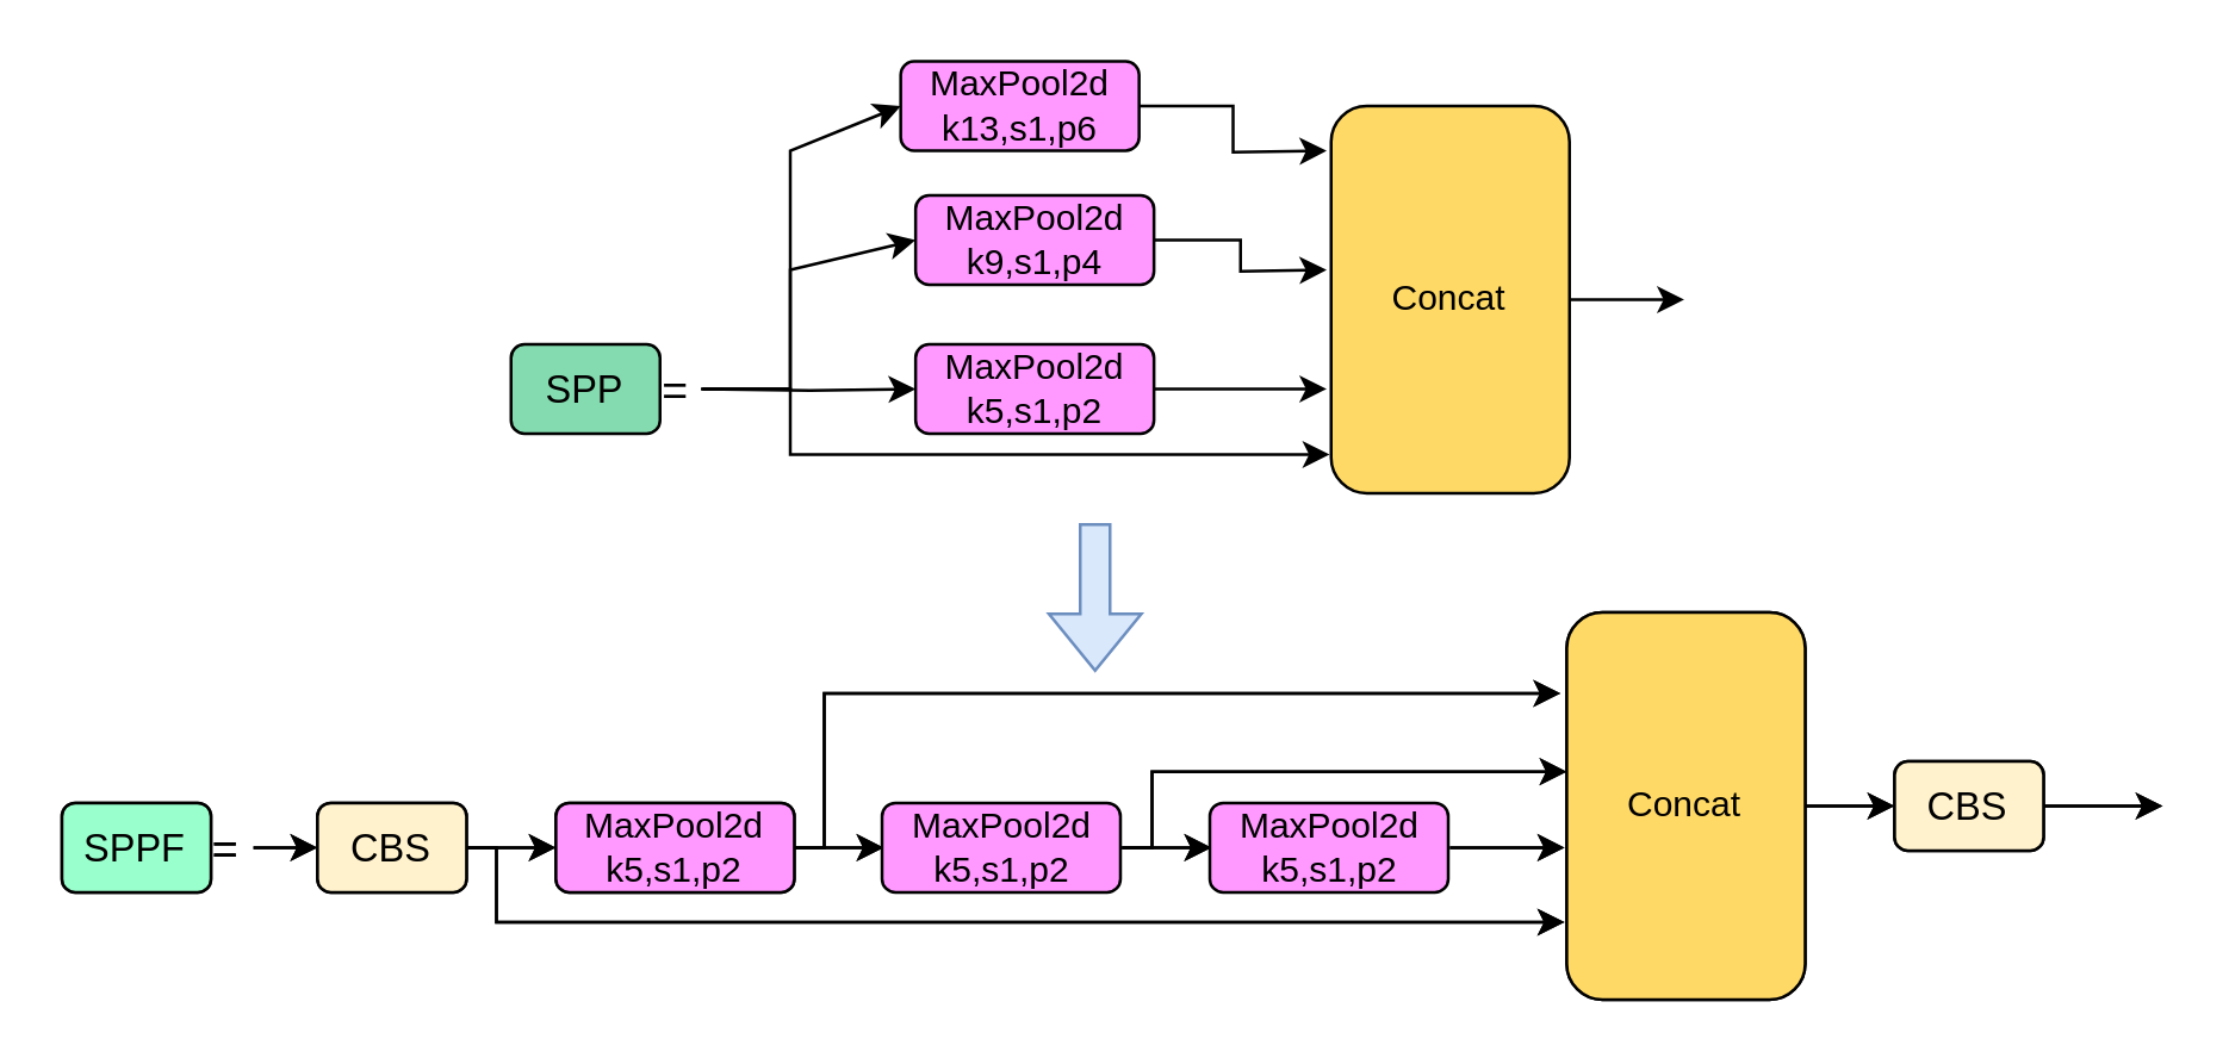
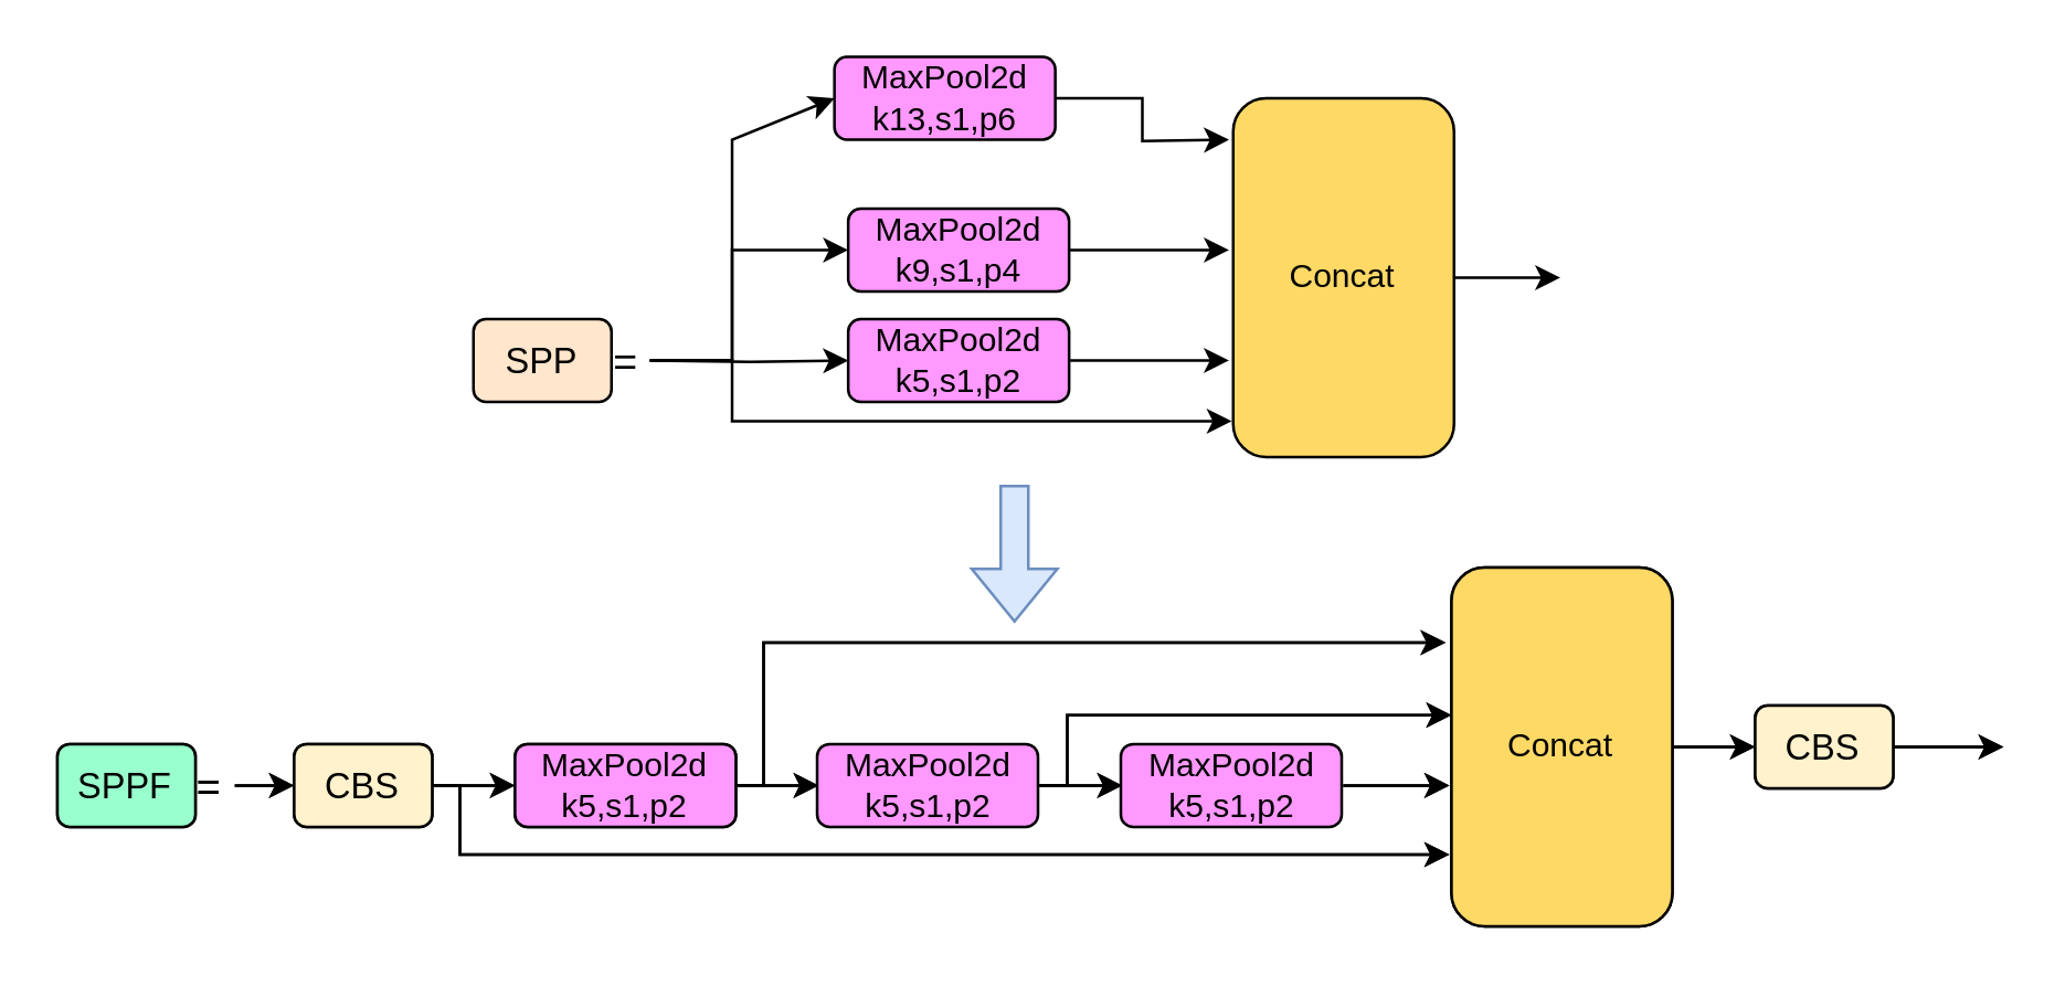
- <mxCell id="37" value="MaxPool2d&lt;br&gt;k9,s1,p4" style="rounded=1;whiteSpace=wrap;html=1;fillColor=#FF99FF;strokeColor=#000000;" vertex="1" parent="1"><mxGeometry x="306.76" y="65" width="80" height="30" as="geometry" /></mxCell>
+ <mxCell id="37" value="MaxPool2d&lt;br&gt;k9,s1,p4" style="rounded=1;whiteSpace=wrap;html=1;fillColor=#FF99FF;strokeColor=#000000;" vertex="1" parent="1"><mxGeometry x="306.76" y="75" width="80" height="30" as="geometry" /></mxCell>
- <mxCell id="34" value="SPP" style="rounded=1;whiteSpace=wrap;html=1;fillColor=#84DBAF;strokeColor=#000000;fontSize=13;" vertex="1" parent="1"><mxGeometry x="171" y="115" width="50" height="30" as="geometry" /></mxCell>
+ <mxCell id="34" value="SPP" style="rounded=1;whiteSpace=wrap;html=1;fillColor=#ffe6cc;strokeColor=#000000;fontSize=13;" vertex="1" parent="1"><mxGeometry x="171" y="115" width="50" height="30" as="geometry" /></mxCell>
